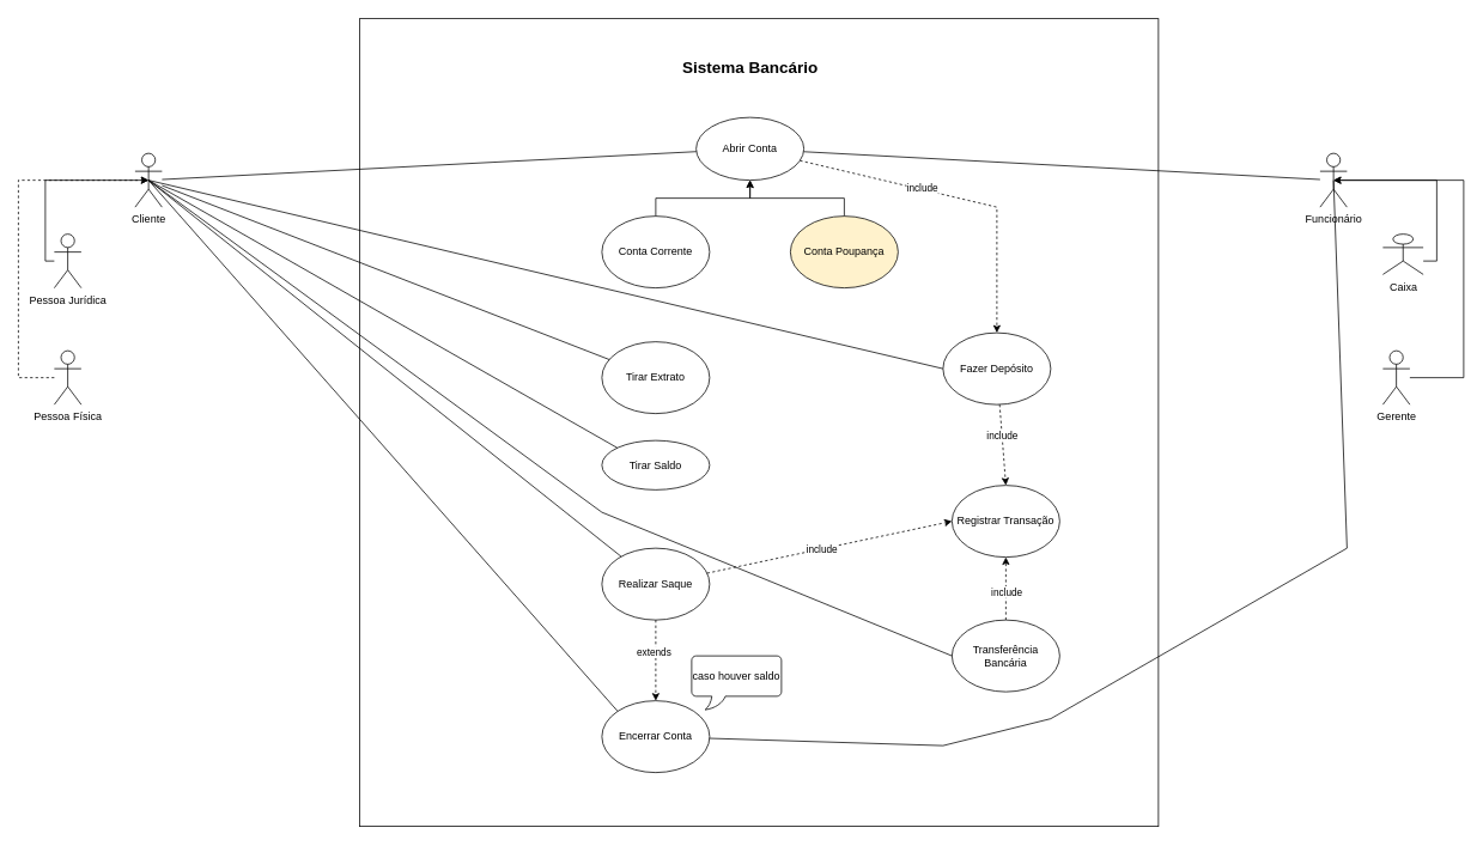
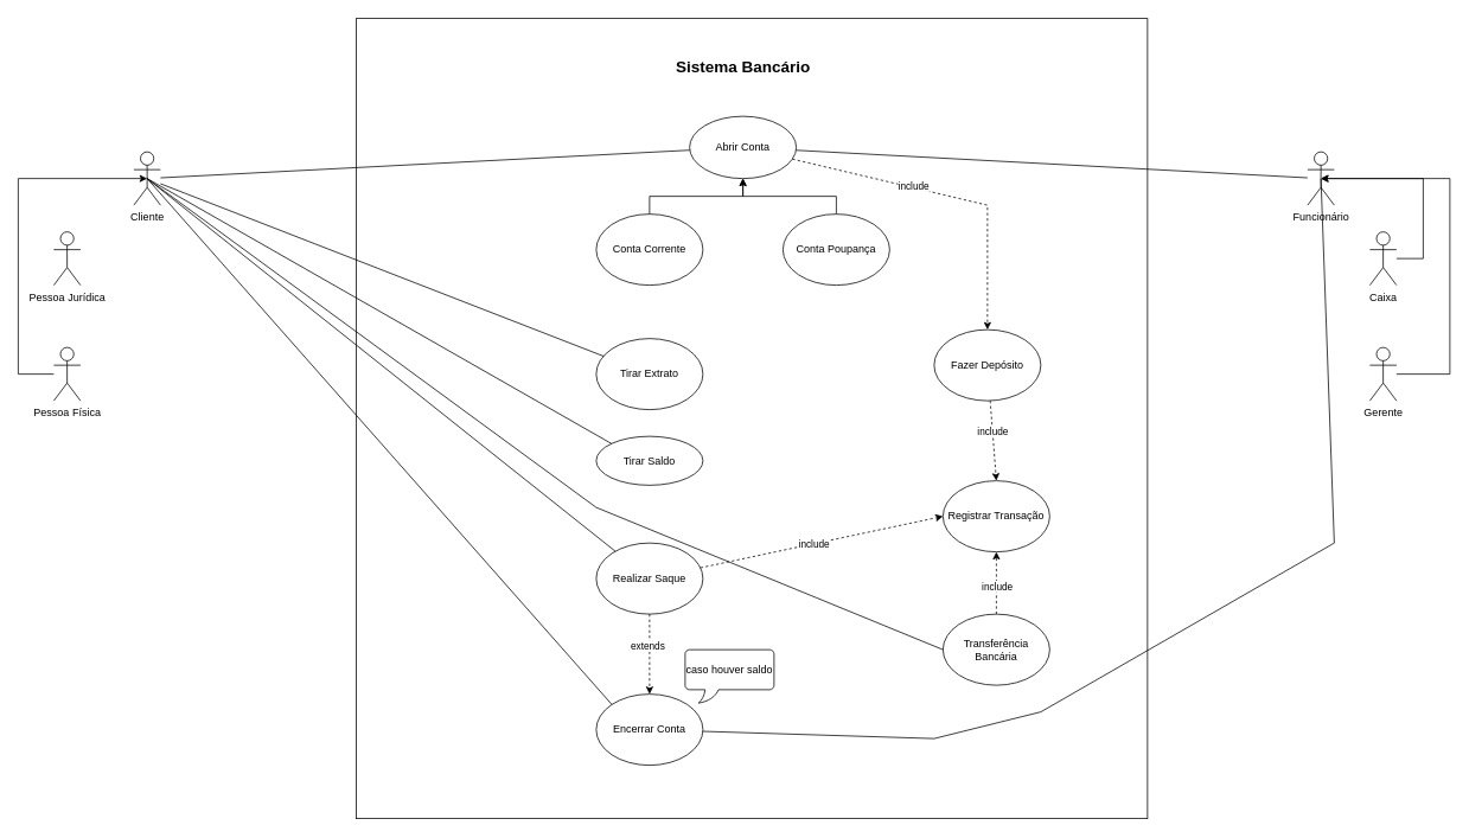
- <mxCell id="41" style="edgeStyle=orthogonalEdgeStyle;rounded=0;orthogonalLoop=1;jettySize=auto;html=1;entryX=0.5;entryY=0.5;entryDx=0;entryDy=0;entryPerimeter=0;" edge="1" parent="1" source="4" target="2"><mxGeometry relative="1" as="geometry"><Array as="points"><mxPoint x="50" y="290" /><mxPoint x="50" y="200" /></Array></mxGeometry></mxCell>
- <mxCell id="37" value="Conta Poupança" style="ellipse;whiteSpace=wrap;html=1;fillColor=#fff2cc;" parent="1" vertex="1"><mxGeometry x="880" y="240" width="120" height="80" as="geometry" /></mxCell>
+ <mxCell id="37" value="Conta Poupança" style="ellipse;whiteSpace=wrap;html=1;" parent="1" vertex="1"><mxGeometry x="880" y="240" width="120" height="80" as="geometry" /></mxCell>
- <mxCell id="13" value="Caixa" style="shape=umlActor;verticalLabelPosition=bottom;verticalAlign=top;html=1;outlineConnect=0;" parent="1" vertex="1"><mxGeometry x="1540" y="260" width="45" height="45" as="geometry" /></mxCell>
+ <mxCell id="13" value="Caixa" style="shape=umlActor;verticalLabelPosition=bottom;verticalAlign=top;html=1;outlineConnect=0;" parent="1" vertex="1"><mxGeometry x="1540" y="260" width="30" height="60" as="geometry" /></mxCell>
- <mxCell id="34" value="" style="endArrow=none;html=1;rounded=0;entryX=0;entryY=0.5;entryDx=0;entryDy=0;exitX=0.5;exitY=0.5;exitDx=0;exitDy=0;exitPerimeter=0;" edge="1" parent="1" source="2" target="20"><mxGeometry width="50" height="50" relative="1" as="geometry"><mxPoint x="520" y="1010" as="sourcePoint" /><mxPoint x="628.574" y="1011.716" as="targetPoint" /></mxGeometry></mxCell>
- <mxCell id="40" style="edgeStyle=orthogonalEdgeStyle;rounded=0;orthogonalLoop=1;jettySize=auto;html=1;entryX=0.5;entryY=0.5;entryDx=0;entryDy=0;entryPerimeter=0;dashed=1;" edge="1" parent="1" source="3" target="2"><mxGeometry relative="1" as="geometry"><Array as="points"><mxPoint x="20" y="420" /><mxPoint x="20" y="200" /></Array></mxGeometry></mxCell>
+ <mxCell id="40" style="edgeStyle=orthogonalEdgeStyle;rounded=0;orthogonalLoop=1;jettySize=auto;html=1;entryX=0.5;entryY=0.5;entryDx=0;entryDy=0;entryPerimeter=0;" edge="1" parent="1" source="3" target="2"><mxGeometry relative="1" as="geometry"><Array as="points"><mxPoint x="20" y="420" /><mxPoint x="20" y="200" /></Array></mxGeometry></mxCell>
